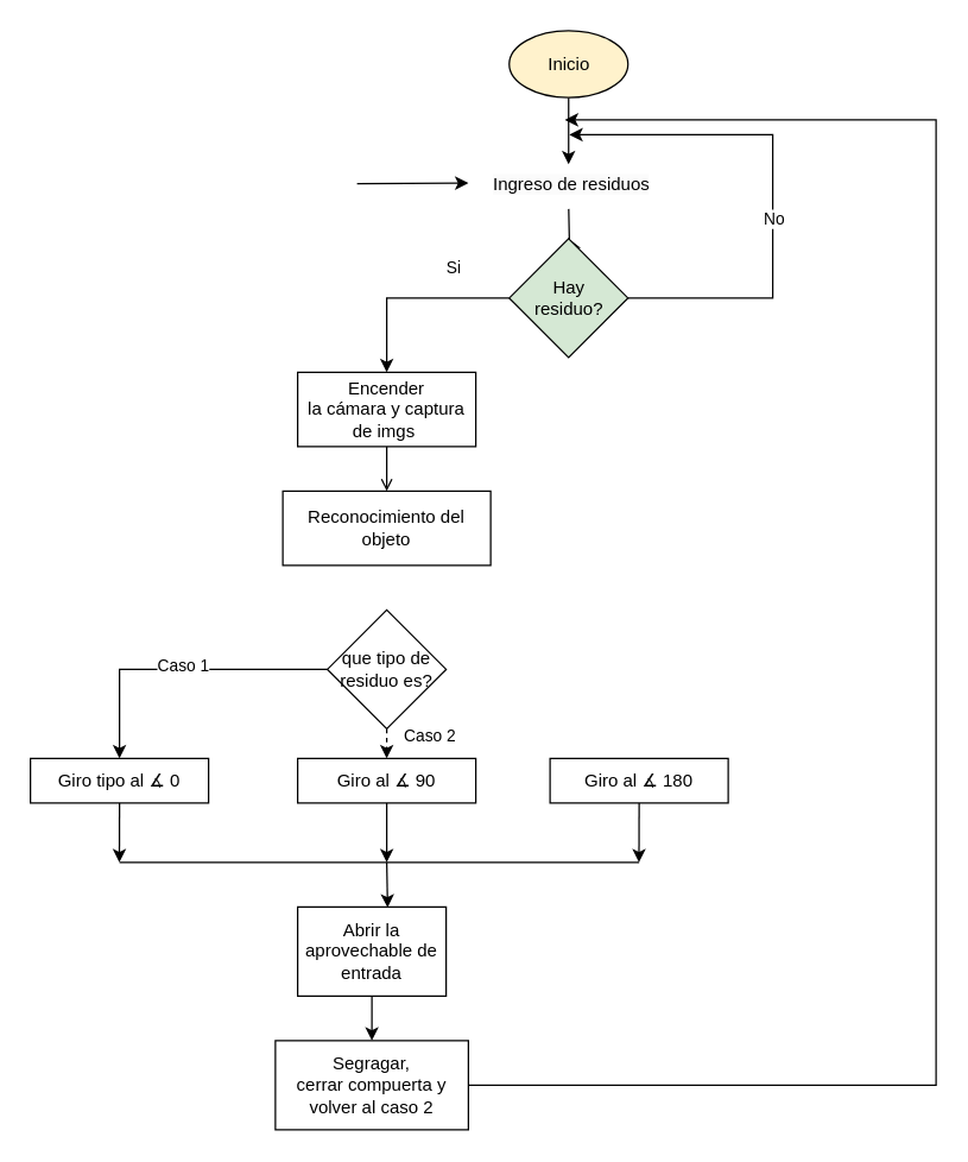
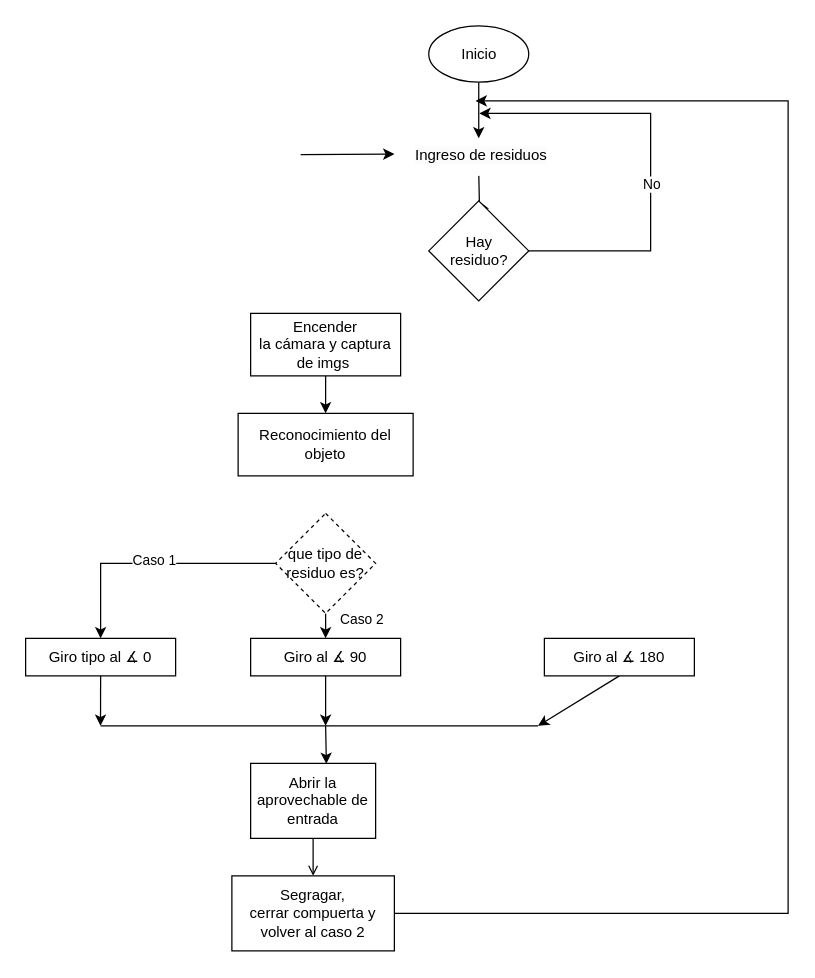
- <mxCell id="3" value="Inicio" style="ellipse;whiteSpace=wrap;html=1;fillColor=#fff2cc;" parent="1" vertex="1"><mxGeometry x="342.5" y="20" width="80" height="45" as="geometry" /></mxCell>
+ <mxCell id="3" value="Inicio" style="ellipse;whiteSpace=wrap;html=1;" parent="1" vertex="1"><mxGeometry x="342.5" y="20" width="80" height="45" as="geometry" /></mxCell>
- <mxCell id="5" value="Si" style="edgeStyle=orthogonalEdgeStyle;rounded=0;orthogonalLoop=1;jettySize=auto;html=1;" parent="1" source="8" target="10" edge="1"><mxGeometry x="-0.404" y="-20" relative="1" as="geometry"><mxPoint x="250" y="250" as="targetPoint" /><mxPoint x="1" as="offset" /></mxGeometry></mxCell>
- <mxCell id="8" value="Hay &lt;br&gt;residuo?" style="rhombus;whiteSpace=wrap;html=1;fillColor=#d5e8d4;" parent="1" vertex="1"><mxGeometry x="342.5" y="160" width="80" height="80" as="geometry" /></mxCell>
+ <mxCell id="8" value="Hay &lt;br&gt;residuo?" style="rhombus;whiteSpace=wrap;html=1;" parent="1" vertex="1"><mxGeometry x="342.5" y="160" width="80" height="80" as="geometry" /></mxCell>
- <mxCell id="9" value="" style="edgeStyle=orthogonalEdgeStyle;rounded=0;orthogonalLoop=1;jettySize=auto;html=1;endArrow=open;" parent="1" source="10" target="11" edge="1"><mxGeometry relative="1" as="geometry"><mxPoint x="270" y="330" as="targetPoint" /></mxGeometry></mxCell>
+ <mxCell id="9" value="" style="edgeStyle=orthogonalEdgeStyle;rounded=0;orthogonalLoop=1;jettySize=auto;html=1;" parent="1" source="10" target="11" edge="1"><mxGeometry relative="1" as="geometry"><mxPoint x="270" y="330" as="targetPoint" /></mxGeometry></mxCell>
- <mxCell id="16" value="que tipo de residuo es?" style="rhombus;whiteSpace=wrap;html=1;" parent="1" vertex="1"><mxGeometry x="220" y="410" width="80" height="80" as="geometry" /></mxCell>
+ <mxCell id="16" value="que tipo de residuo es?" style="rhombus;whiteSpace=wrap;html=1;dashed=1;" parent="1" vertex="1"><mxGeometry x="220" y="410" width="80" height="80" as="geometry" /></mxCell>
- <mxCell id="14" style="edgeStyle=orthogonalEdgeStyle;rounded=0;orthogonalLoop=1;jettySize=auto;html=1;exitX=0.5;exitY=1;exitDx=0;exitDy=0;entryX=0.5;entryY=0;entryDx=0;entryDy=0;dashed=1;" parent="1" source="16" target="20" edge="1"><mxGeometry relative="1" as="geometry" /></mxCell>
+ <mxCell id="14" style="edgeStyle=orthogonalEdgeStyle;rounded=0;orthogonalLoop=1;jettySize=auto;html=1;exitX=0.5;exitY=1;exitDx=0;exitDy=0;entryX=0.5;entryY=0;entryDx=0;entryDy=0;" parent="1" source="16" target="20" edge="1"><mxGeometry relative="1" as="geometry" /></mxCell>
- <mxCell id="22" value="Giro al&amp;nbsp;∡ 180" style="shape=rectangle;perimeter=parallelogramPerimeter;whiteSpace=wrap;html=1;fixedSize=1;" parent="1" vertex="1"><mxGeometry x="370" y="510" width="120" height="30" as="geometry" /></mxCell>
+ <mxCell id="22" value="Giro al&amp;nbsp;∡ 180" style="shape=rectangle;perimeter=parallelogramPerimeter;whiteSpace=wrap;html=1;fixedSize=1;" parent="1" vertex="1"><mxGeometry x="435" y="510" width="120" height="30" as="geometry" /></mxCell>
- <mxCell id="25" value="" style="edgeStyle=none;rounded=0;orthogonalLoop=1;jettySize=auto;html=1;" parent="1" source="26" target="28" edge="1"><mxGeometry relative="1" as="geometry" /></mxCell>
+ <mxCell id="25" value="" style="edgeStyle=none;rounded=0;orthogonalLoop=1;jettySize=auto;html=1;endArrow=open;" parent="1" source="26" target="28" edge="1"><mxGeometry relative="1" as="geometry" /></mxCell>
